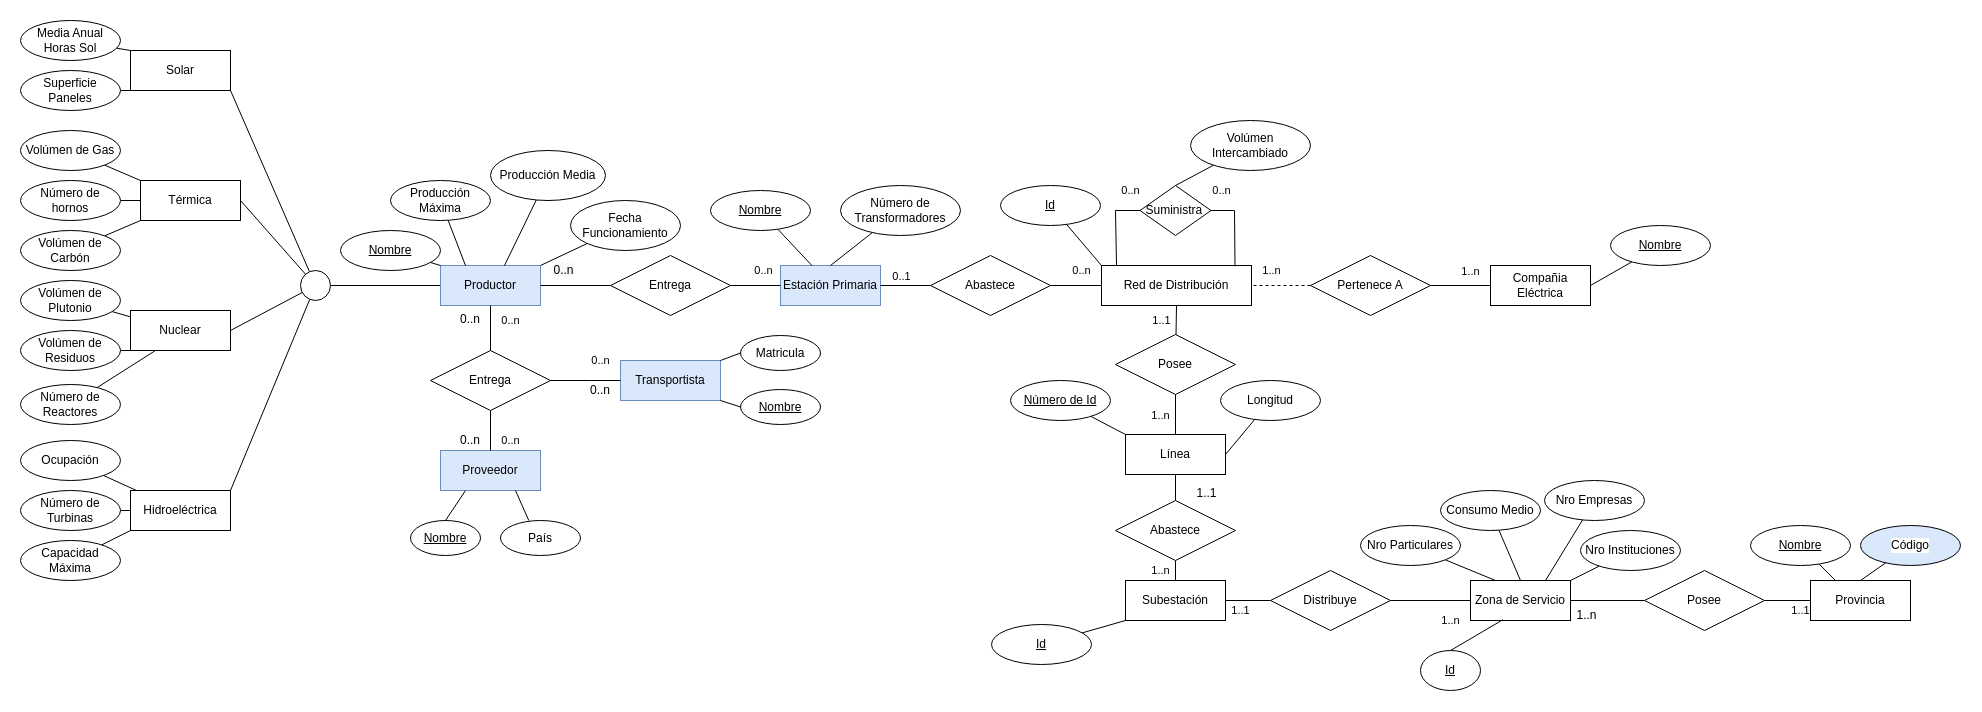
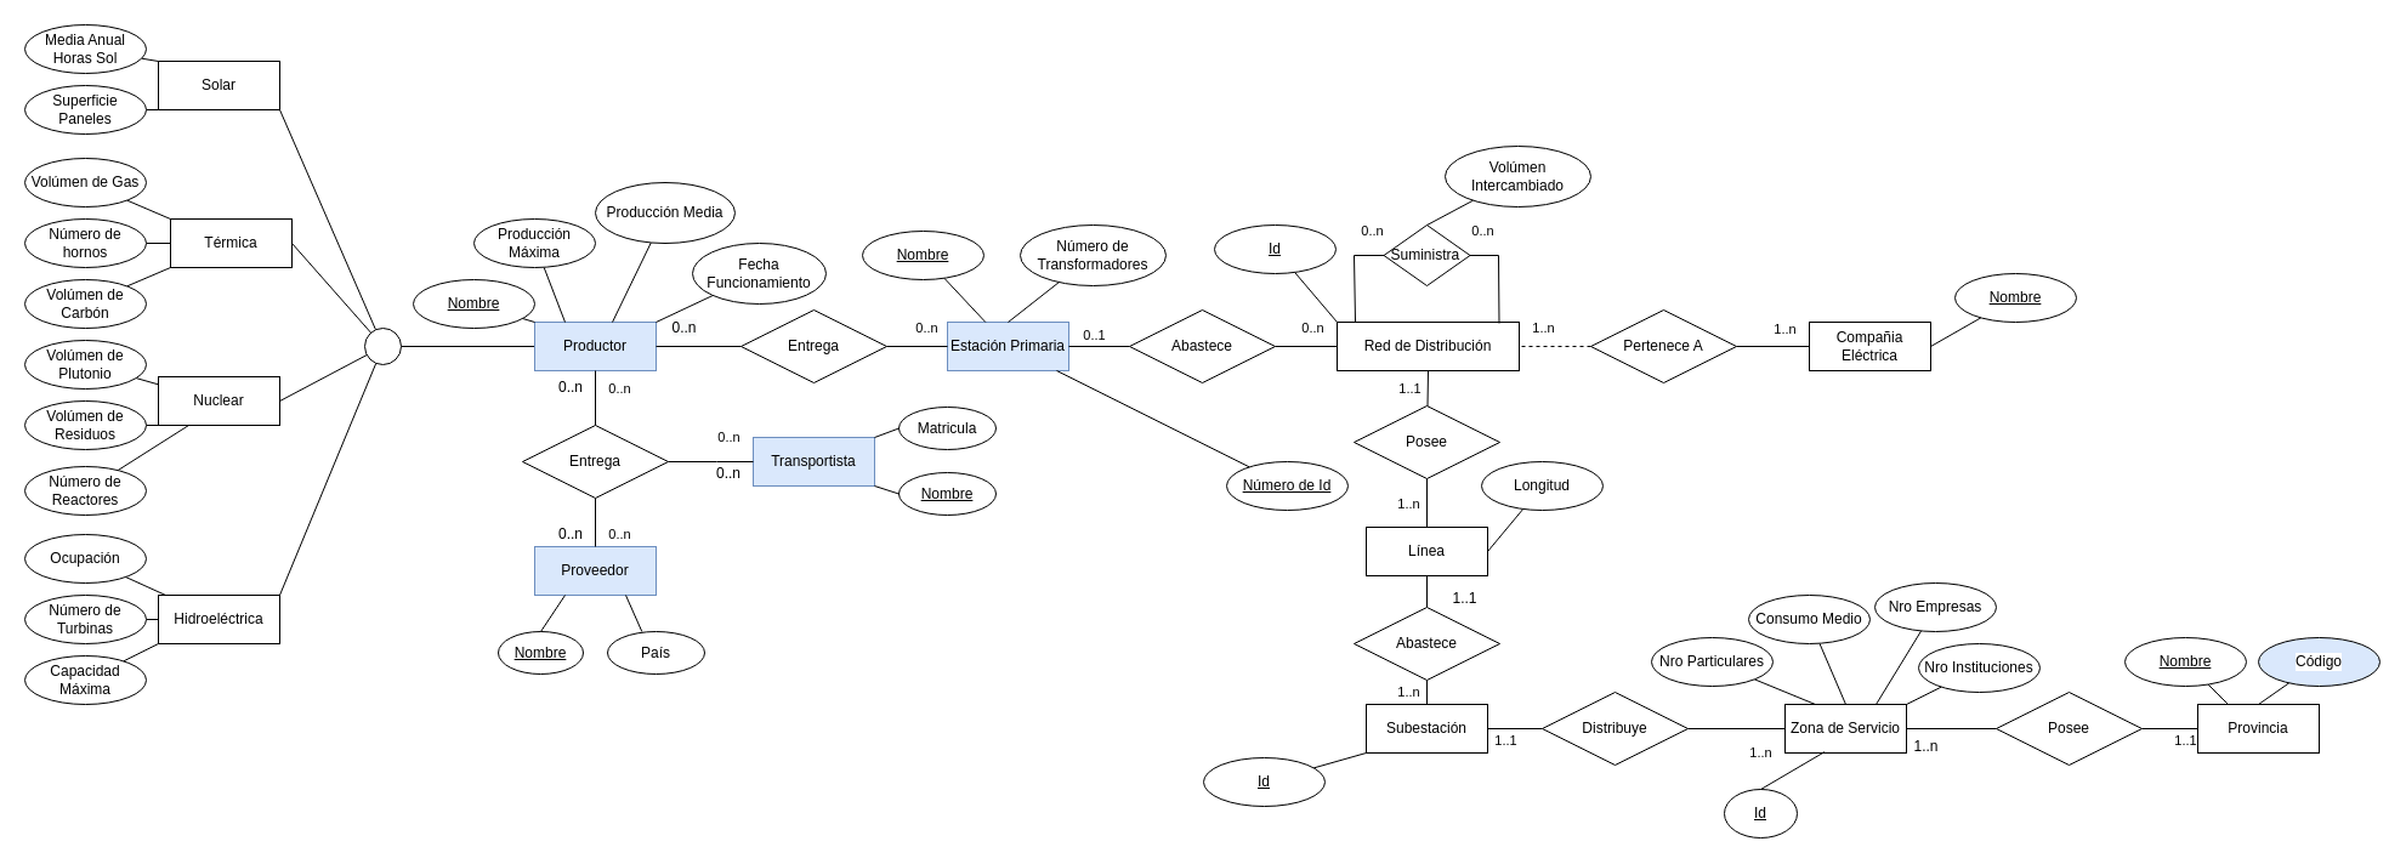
- <mxCell id="65" style="edgeStyle=none;rounded=0;orthogonalLoop=1;jettySize=auto;html=1;entryX=0;entryY=0;entryDx=0;entryDy=0;endArrow=none;endFill=0;fillColor=#FF99CC;labelBackgroundColor=#FFFFFF;" parent="1" source="66" target="62" edge="1"><mxGeometry relative="1" as="geometry" /></mxCell>
+ <mxCell id="65" style="edgeStyle=none;rounded=0;orthogonalLoop=1;jettySize=auto;html=1;endArrow=none;endFill=0;fillColor=#FF99CC;labelBackgroundColor=#FFFFFF;" parent="1" source="66" target="38" edge="1"><mxGeometry relative="1" as="geometry" /></mxCell>
